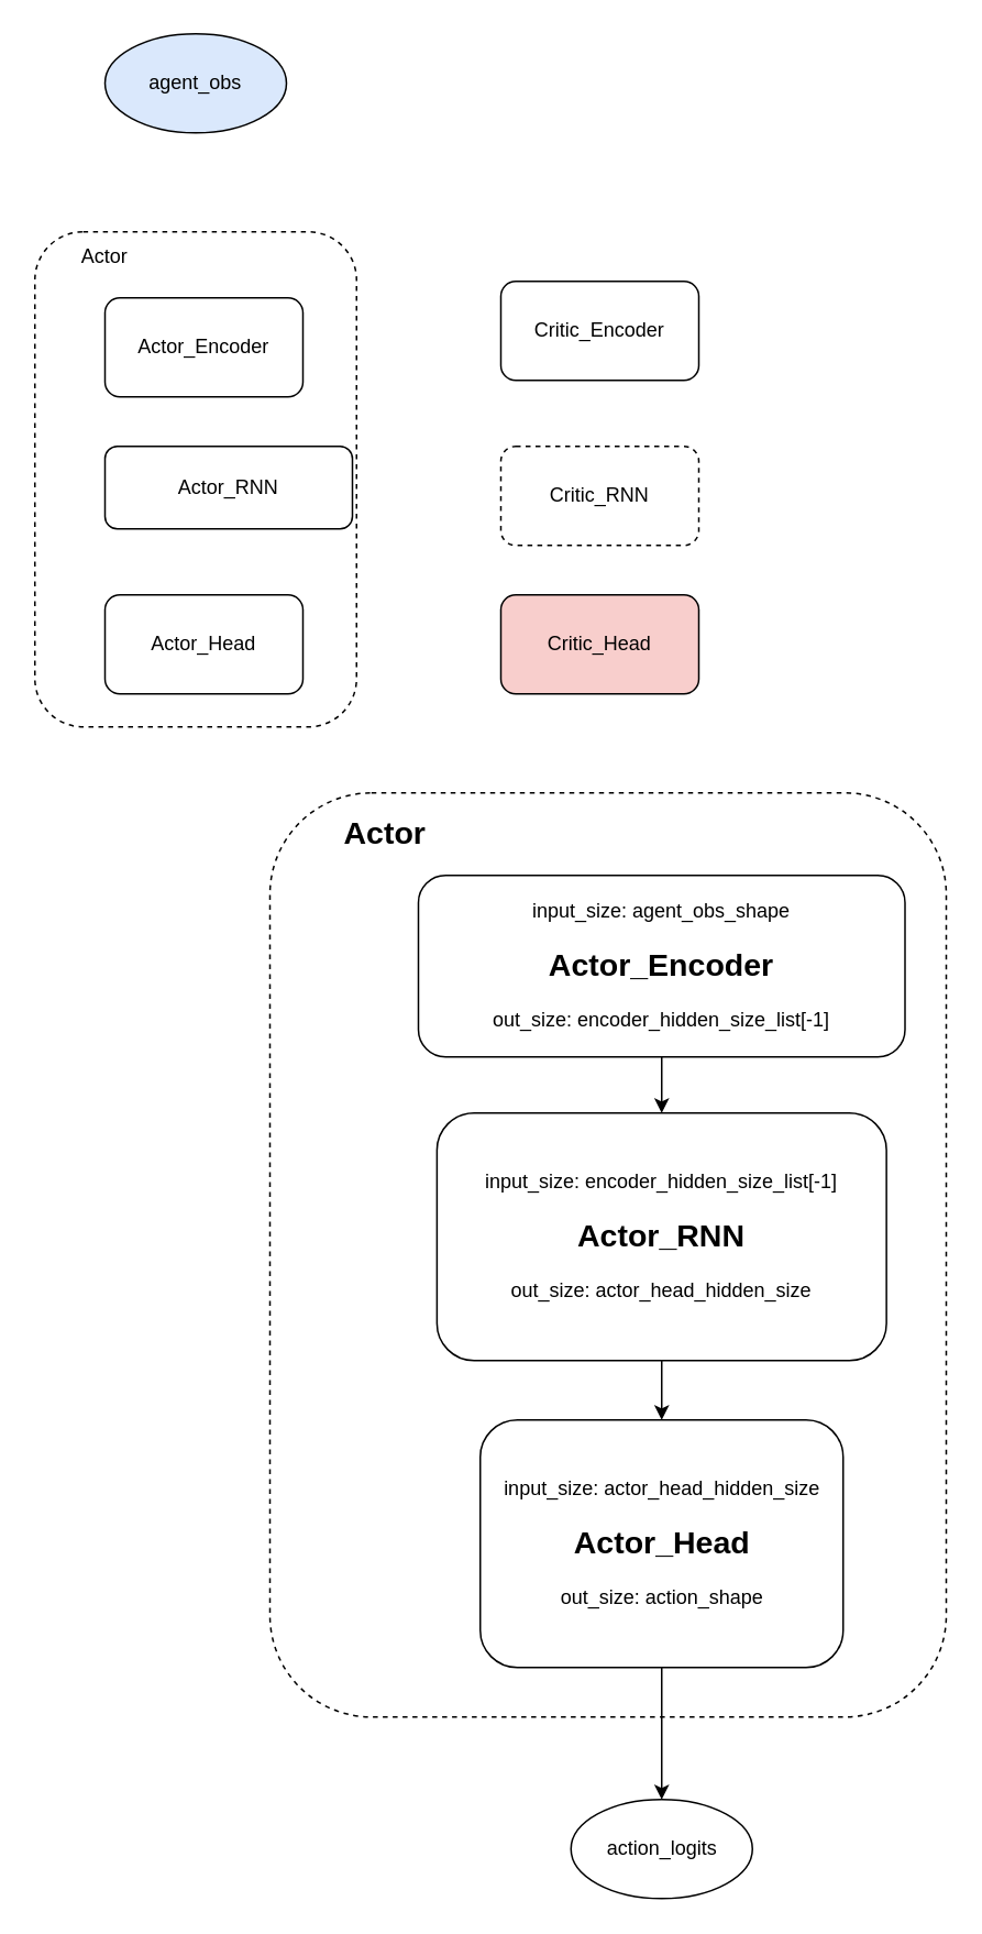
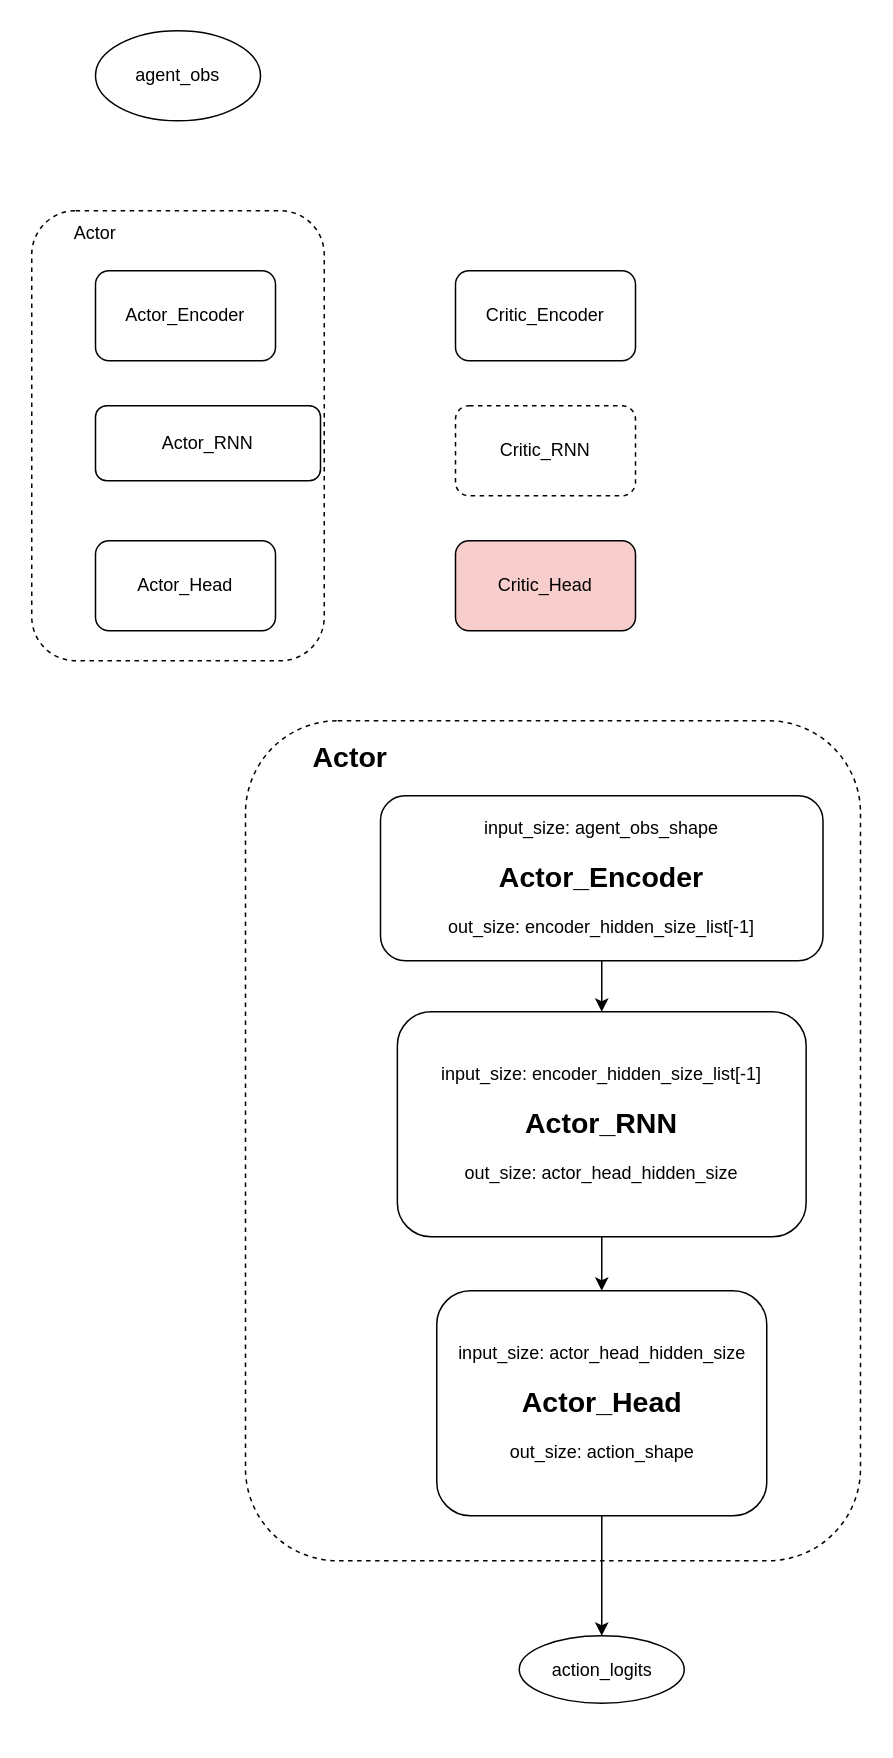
- <mxCell id="4" value="agent_obs" style="ellipse;whiteSpace=wrap;html=1;fillColor=#dae8fc;" vertex="1" parent="1"><mxGeometry x="63" y="20" width="110" height="60" as="geometry" /></mxCell>
+ <mxCell id="4" value="agent_obs" style="ellipse;whiteSpace=wrap;html=1;" vertex="1" parent="1"><mxGeometry x="63" y="20" width="110" height="60" as="geometry" /></mxCell>
- <mxCell id="5" value="Critic_Encoder" style="rounded=1;whiteSpace=wrap;html=1;" vertex="1" parent="1"><mxGeometry x="303" y="170" width="120" height="60" as="geometry" /></mxCell>
+ <mxCell id="5" value="Critic_Encoder" style="rounded=1;whiteSpace=wrap;html=1;" vertex="1" parent="1"><mxGeometry x="303" y="180" width="120" height="60" as="geometry" /></mxCell>
- <mxCell id="19" value="action_logits" style="ellipse;whiteSpace=wrap;html=1;" vertex="1" parent="1"><mxGeometry x="345.5" y="1090" width="110" height="60" as="geometry" /></mxCell>
+ <mxCell id="19" value="action_logits" style="ellipse;whiteSpace=wrap;html=1;" vertex="1" parent="1"><mxGeometry x="345.5" y="1090" width="110" height="45" as="geometry" /></mxCell>
